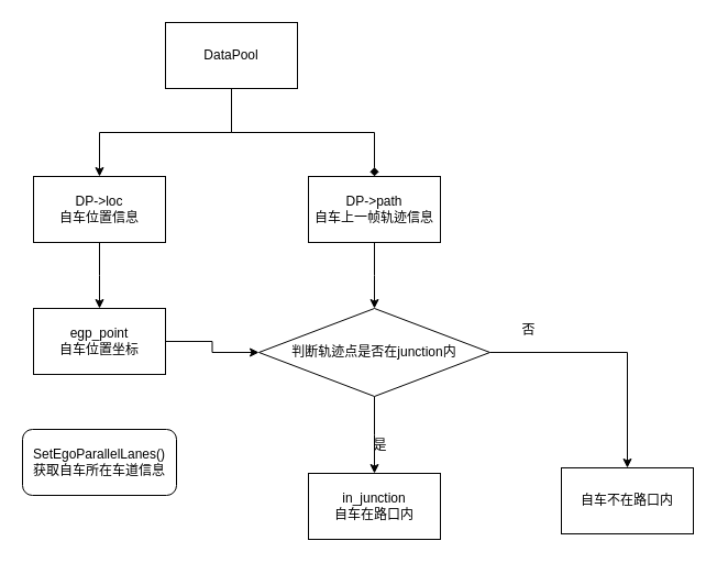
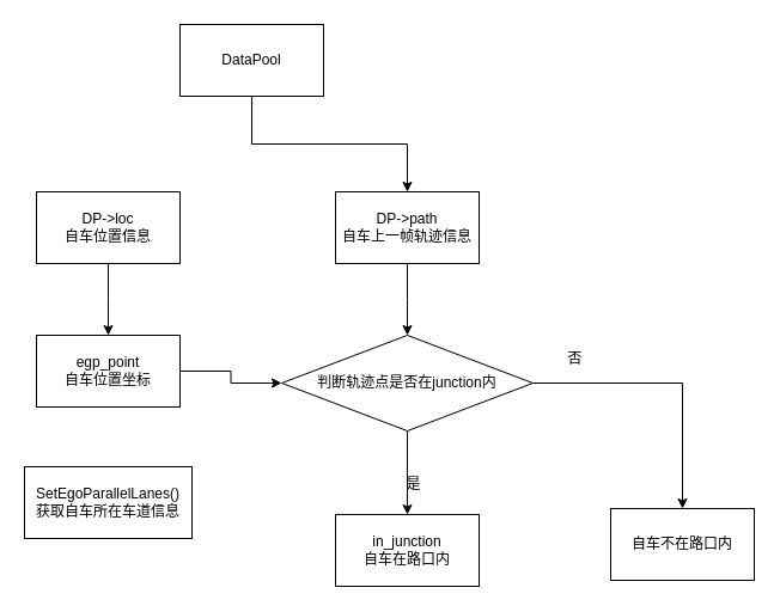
- <mxCell id="9" style="edgeStyle=orthogonalEdgeStyle;rounded=0;orthogonalLoop=1;jettySize=auto;html=1;" edge="1" parent="1" source="11" target="3"><mxGeometry relative="1" as="geometry" /></mxCell>
- <mxCell id="10" style="edgeStyle=orthogonalEdgeStyle;rounded=0;orthogonalLoop=1;jettySize=auto;html=1;endArrow=diamond;" edge="1" parent="1" source="11" target="7"><mxGeometry relative="1" as="geometry"><Array as="points"><mxPoint x="210" y="120" /><mxPoint x="340" y="120" /></Array></mxGeometry></mxCell>
+ <mxCell id="10" style="edgeStyle=orthogonalEdgeStyle;rounded=0;orthogonalLoop=1;jettySize=auto;html=1;" edge="1" parent="1" source="11" target="7"><mxGeometry relative="1" as="geometry"><Array as="points"><mxPoint x="210" y="120" /><mxPoint x="340" y="120" /></Array></mxGeometry></mxCell>
- <mxCell id="8" value="&lt;div&gt;SetEgoParallelLanes()&lt;br&gt;&lt;/div&gt;&lt;div&gt;获取自车所在车道信息&lt;/div&gt;" style="whiteSpace=wrap;html=1;rounded=1;" vertex="1" parent="1"><mxGeometry x="20" y="390" width="140" height="60" as="geometry" /></mxCell>
+ <mxCell id="8" value="&lt;div&gt;SetEgoParallelLanes()&lt;br&gt;&lt;/div&gt;&lt;div&gt;获取自车所在车道信息&lt;/div&gt;" style="rounded=0;whiteSpace=wrap;html=1;" vertex="1" parent="1"><mxGeometry x="20" y="390" width="140" height="60" as="geometry" /></mxCell>
